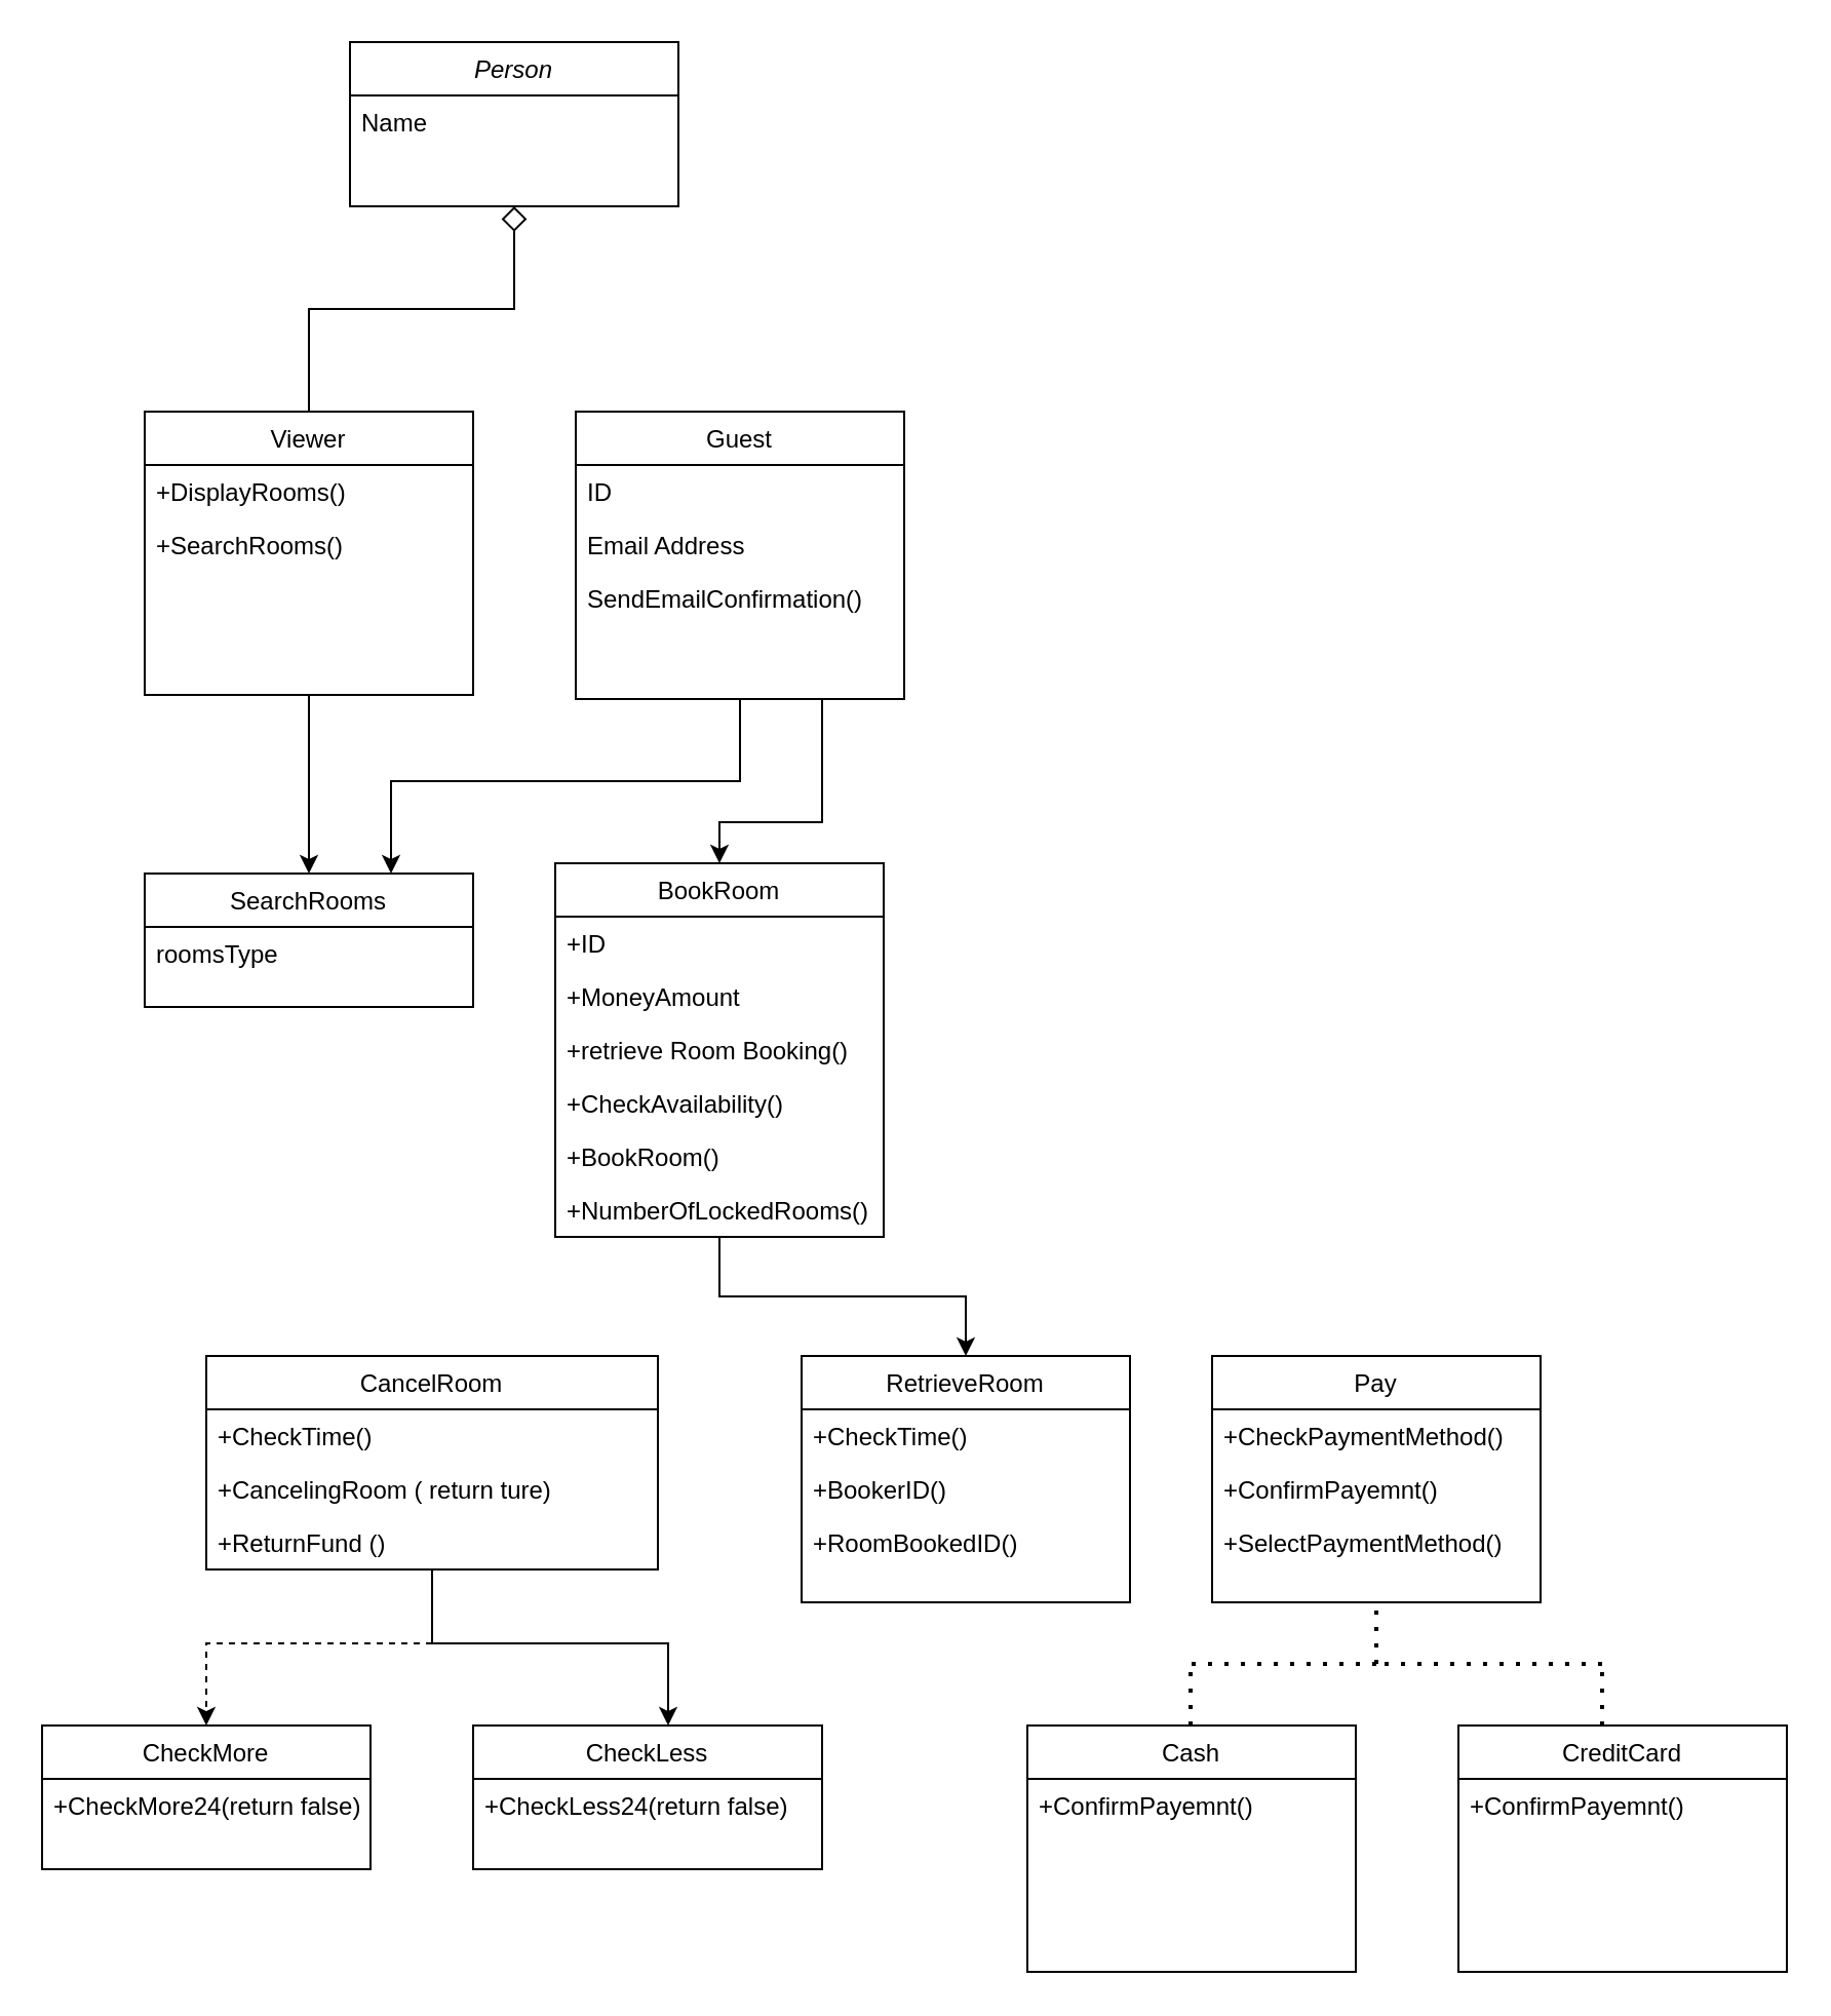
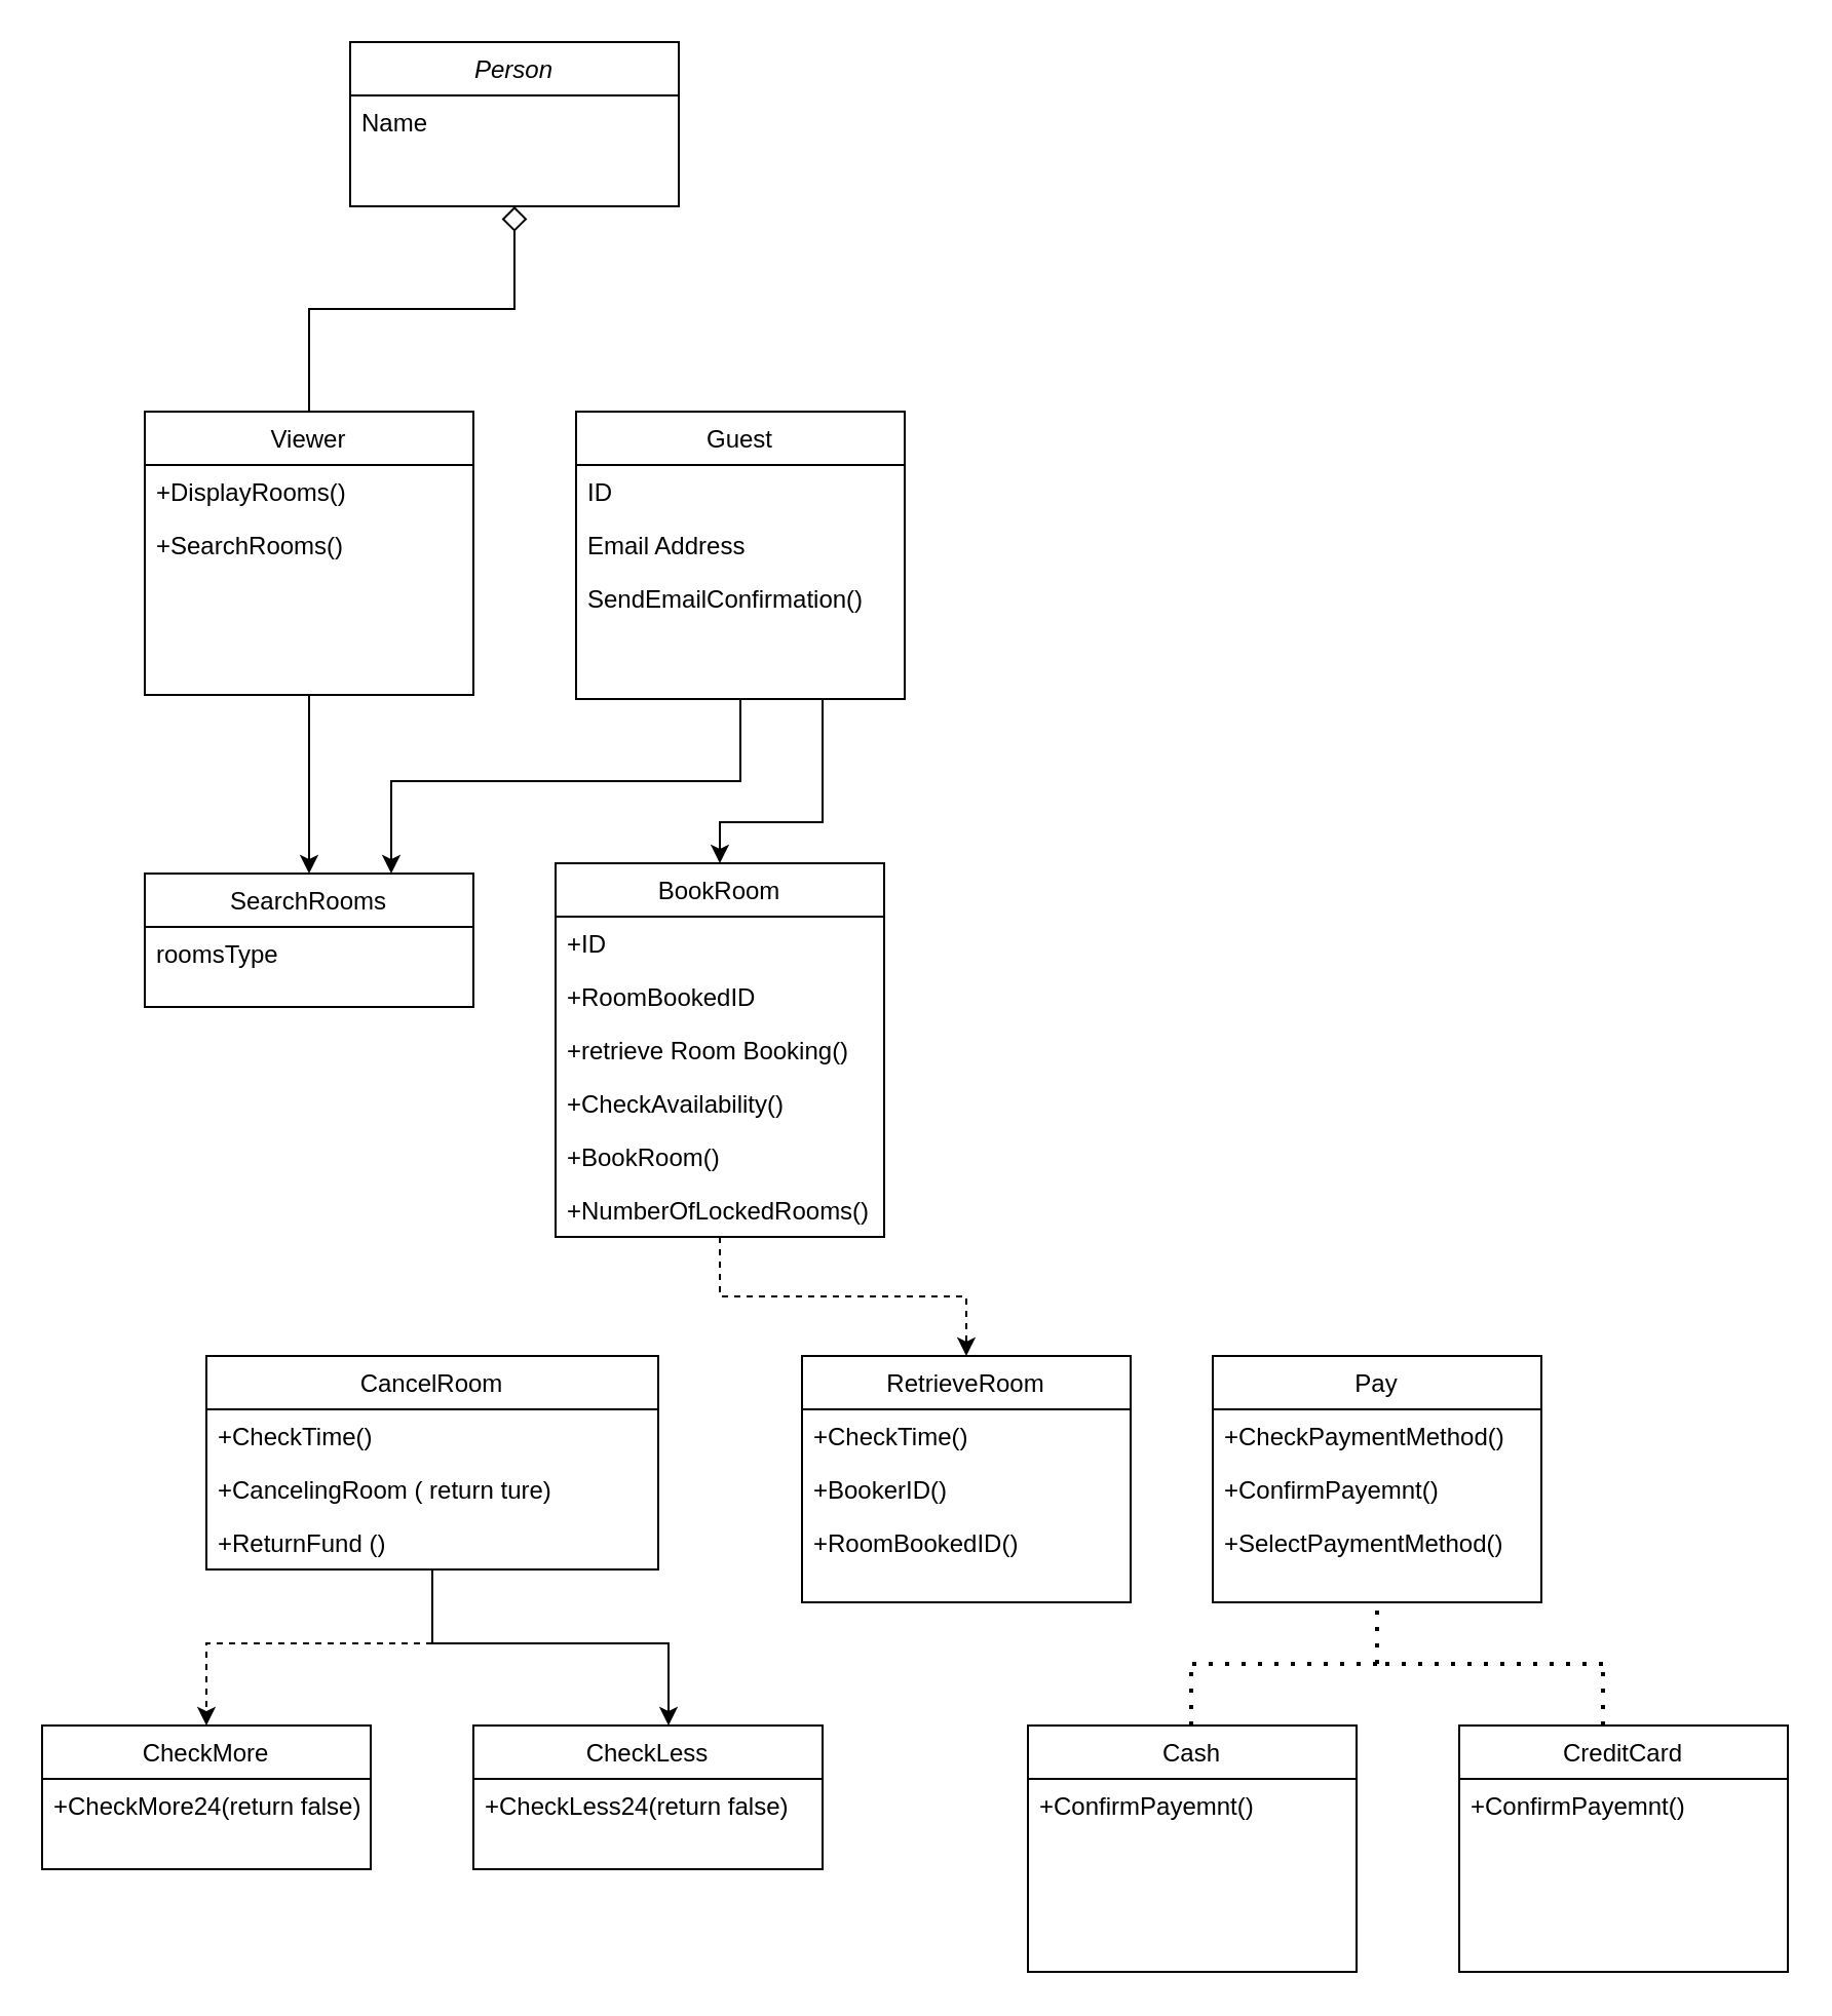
- <mxCell id="20" value="+MoneyAmount" style="text;align=left;verticalAlign=top;spacingLeft=4;spacingRight=4;overflow=hidden;rotatable=0;points=[[0,0.5],[1,0.5]];portConstraint=eastwest;" vertex="1" parent="18"><mxGeometry y="52" width="160" height="26" as="geometry" /></mxCell>
+ <mxCell id="20" value="+RoomBookedID" style="text;align=left;verticalAlign=top;spacingLeft=4;spacingRight=4;overflow=hidden;rotatable=0;points=[[0,0.5],[1,0.5]];portConstraint=eastwest;" vertex="1" parent="18"><mxGeometry y="52" width="160" height="26" as="geometry" /></mxCell>
- <mxCell id="17" style="edgeStyle=orthogonalEdgeStyle;rounded=0;orthogonalLoop=1;jettySize=auto;html=1;entryX=0.5;entryY=0;entryDx=0;entryDy=0;" edge="1" parent="1" source="18" target="25"><mxGeometry relative="1" as="geometry" /></mxCell>
+ <mxCell id="17" style="edgeStyle=orthogonalEdgeStyle;rounded=0;orthogonalLoop=1;jettySize=auto;html=1;entryX=0.5;entryY=0;entryDx=0;entryDy=0;dashed=1;" edge="1" parent="1" source="18" target="25"><mxGeometry relative="1" as="geometry" /></mxCell>
